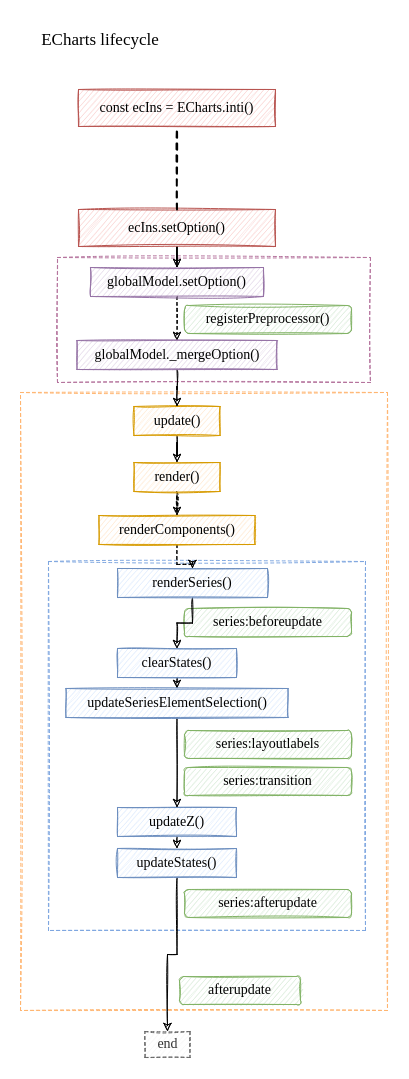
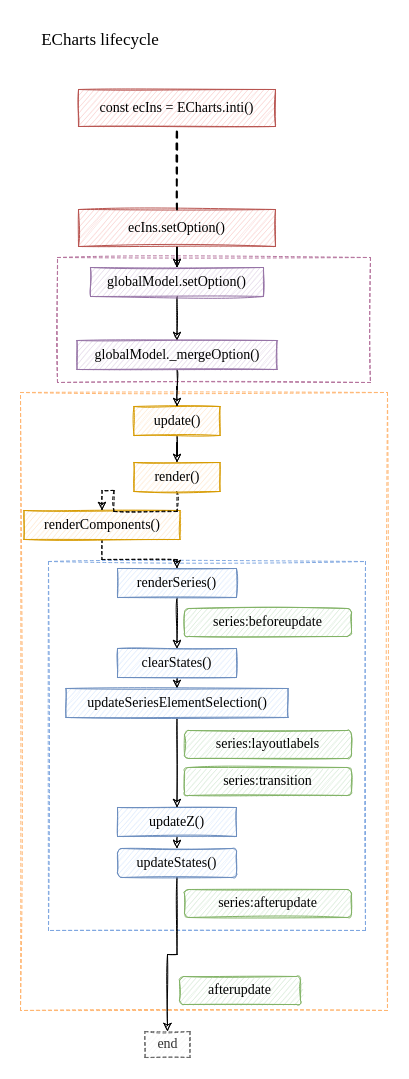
- <mxCell id="32" style="edgeStyle=orthogonalEdgeStyle;rounded=0;orthogonalLoop=1;jettySize=auto;html=1;entryX=0.5;entryY=0;entryDx=0;entryDy=0;fontFamily=Comic Sans MS;fontSize=14;sketch=1;dashed=1;" parent="1" source="33" target="35" edge="1"><mxGeometry relative="1" as="geometry" /></mxCell>
+ <mxCell id="32" style="edgeStyle=orthogonalEdgeStyle;rounded=0;orthogonalLoop=1;jettySize=auto;html=1;entryX=0.5;entryY=0;entryDx=0;entryDy=0;fontFamily=Comic Sans MS;fontSize=14;sketch=1;" parent="1" source="33" target="35" edge="1"><mxGeometry relative="1" as="geometry" /></mxCell>
- <mxCell id="36" value="registerPreprocessor()" style="rounded=1;whiteSpace=wrap;html=1;sketch=1;fontFamily=Comic Sans MS;fontSize=14;fillColor=#d5e8d4;strokeColor=#82b366;" parent="1" vertex="1"><mxGeometry x="184" y="305" width="167" height="28" as="geometry" /></mxCell>
- <mxCell id="19" value="renderComponents()" style="rounded=0;whiteSpace=wrap;html=1;shadow=0;glass=0;sketch=1;fontFamily=Comic Sans MS;fontSize=14;fillColor=#ffe6cc;strokeColor=#d79b00;" parent="1" vertex="1"><mxGeometry x="98.5" y="515" width="156" height="29" as="geometry" /></mxCell>
+ <mxCell id="19" value="renderComponents()" style="rounded=0;whiteSpace=wrap;html=1;shadow=0;glass=0;sketch=1;fontFamily=Comic Sans MS;fontSize=14;fillColor=#ffe6cc;strokeColor=#d79b00;" parent="1" vertex="1"><mxGeometry x="23.5" y="510" width="156" height="29" as="geometry" /></mxCell>
- <mxCell id="17" value="renderSeries()" style="rounded=0;whiteSpace=wrap;html=1;shadow=0;glass=0;sketch=1;fontFamily=Comic Sans MS;fontSize=14;fillColor=#dae8fc;strokeColor=#6c8ebf;" parent="1" vertex="1"><mxGeometry x="117" y="568" width="150" height="29" as="geometry" /></mxCell>
+ <mxCell id="17" value="renderSeries()" style="rounded=0;whiteSpace=wrap;html=1;shadow=0;glass=0;sketch=1;fontFamily=Comic Sans MS;fontSize=14;fillColor=#dae8fc;strokeColor=#6c8ebf;" parent="1" vertex="1"><mxGeometry x="117" y="568" width="119" height="29" as="geometry" /></mxCell>
- <mxCell id="24" value="updateStates()" style="rounded=0;whiteSpace=wrap;html=1;shadow=0;glass=0;sketch=1;fontFamily=Comic Sans MS;fontSize=14;fillColor=#dae8fc;strokeColor=#6c8ebf;" parent="1" vertex="1"><mxGeometry x="117" y="848" width="119" height="29" as="geometry" /></mxCell>
+ <mxCell id="24" value="updateStates()" style="whiteSpace=wrap;html=1;shadow=0;glass=0;sketch=1;fontFamily=Comic Sans MS;fontSize=14;fillColor=#dae8fc;strokeColor=#6c8ebf;rounded=1;" parent="1" vertex="1"><mxGeometry x="117" y="848" width="119" height="29" as="geometry" /></mxCell>
